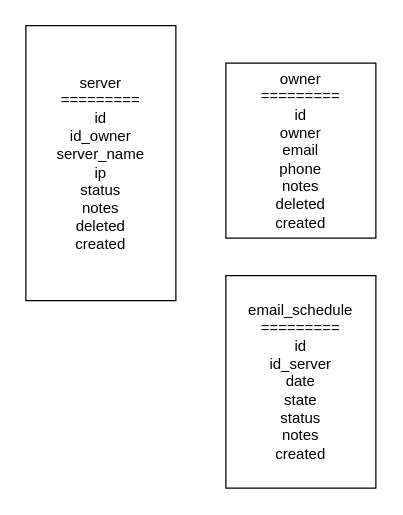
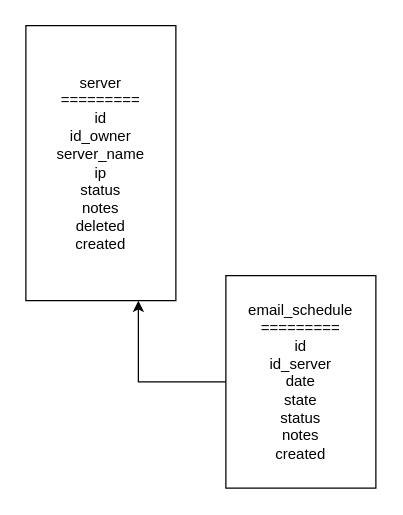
- <mxCell id="5" value="owner&lt;br&gt;=========&lt;br&gt;id&lt;br&gt;owner&lt;br&gt;email&lt;br&gt;phone&lt;br&gt;notes&lt;br&gt;deleted&lt;br&gt;created" style="rounded=0;whiteSpace=wrap;html=1;" parent="1" vertex="1"><mxGeometry x="180" y="50" width="120" height="140" as="geometry" /></mxCell>
+ <mxCell id="3" style="edgeStyle=orthogonalEdgeStyle;rounded=0;orthogonalLoop=1;jettySize=auto;html=1;entryX=0.75;entryY=1;entryDx=0;entryDy=0;" parent="1" source="4" target="2" edge="1"><mxGeometry relative="1" as="geometry" /></mxCell>
